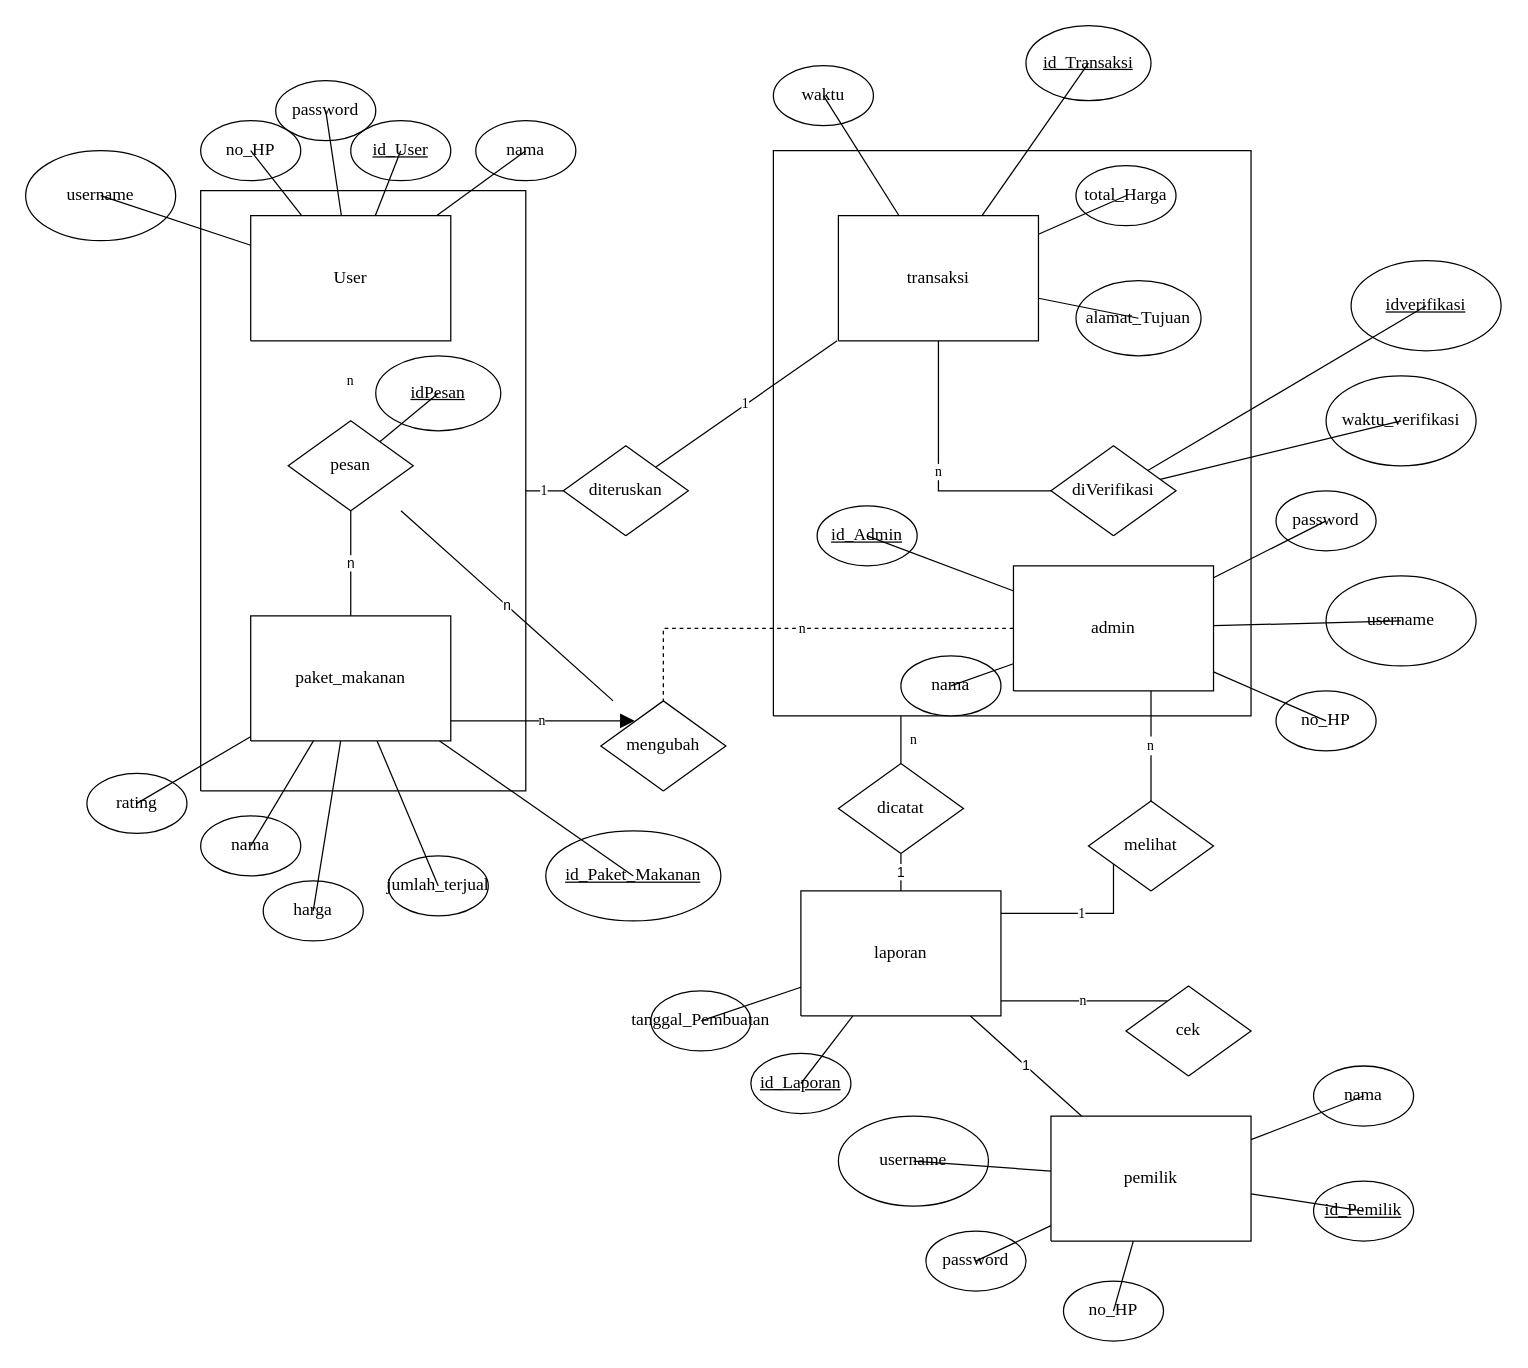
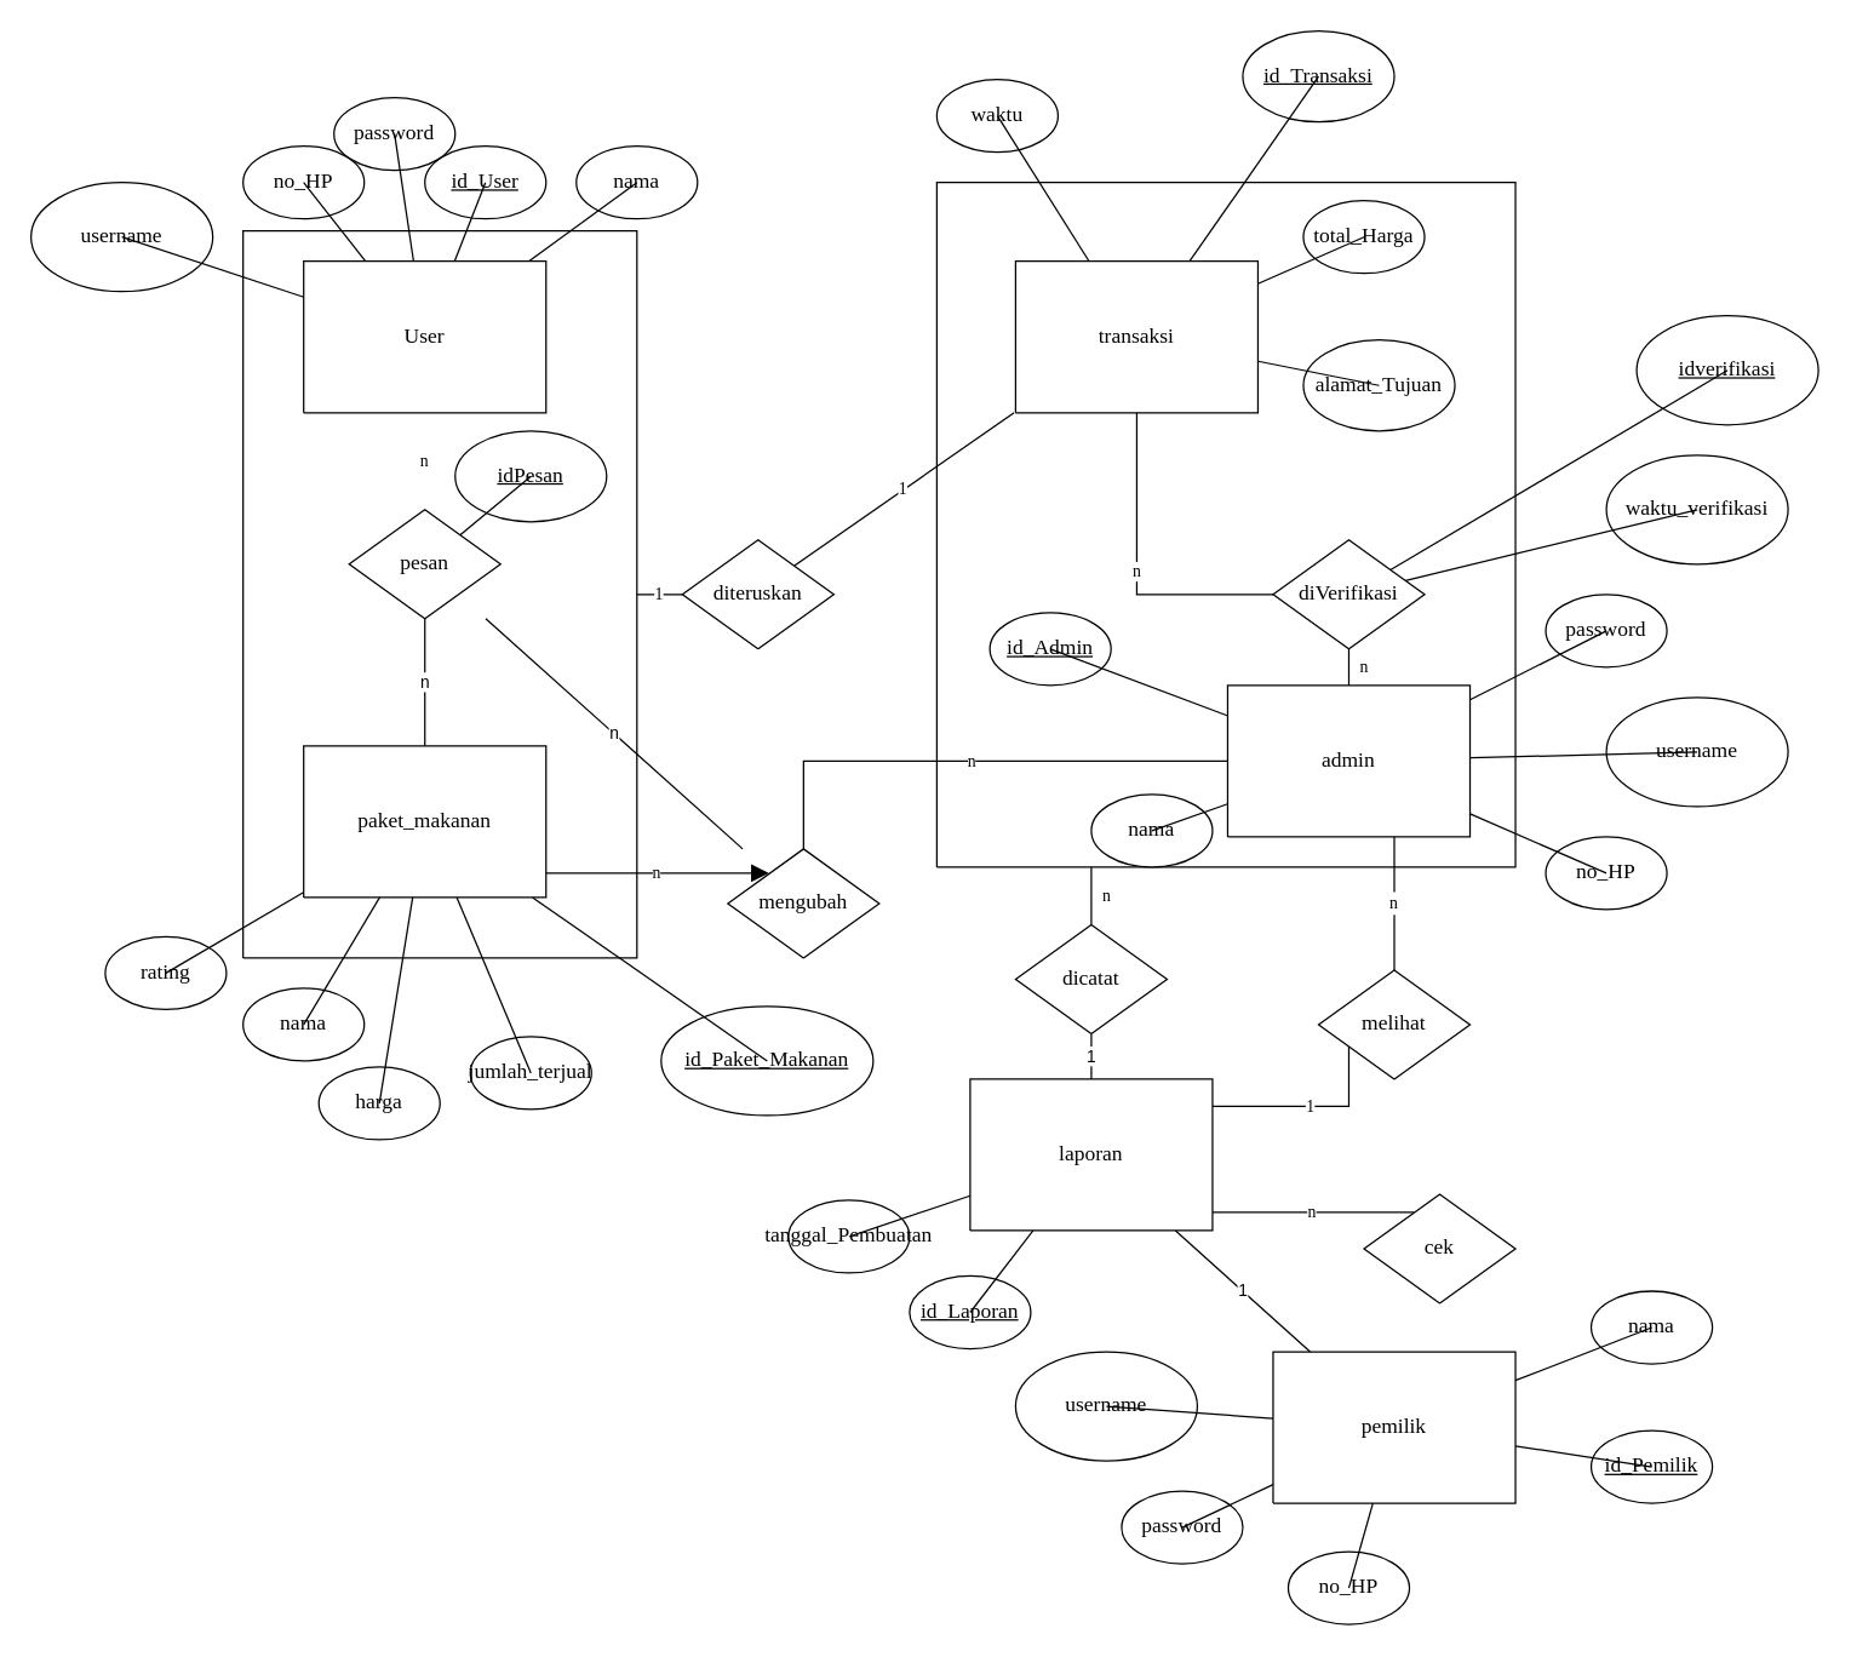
+ <mxCell id="123" value="&lt;font style=&quot;font-size:11px;font-family:Calibri;color:#000000;direction:ltr;letter-spacing:0px;line-height:120%;opacity:1&quot;&gt;n&lt;br/&gt;&lt;/font&gt;" style="vsdxID=60;edgeStyle=none;startArrow=none;endArrow=none;startSize=9;endSize=9;spacingTop=0;spacingBottom=0;spacingLeft=0;spacingRight=0;verticalAlign=middle;html=1;labelBackgroundColor=#ffffff;rounded=0;align=center;exitX=0.5;exitY=1;exitDx=0;exitDy=0;exitPerimeter=0;entryX=0.5;entryY=0;entryDx=0;entryDy=0;entryPerimeter=0;" parent="1" source="28" target="6" edge="1"><mxGeometry relative="1" as="geometry"><mxPoint x="10" as="offset" /><Array as="points" /></mxGeometry></mxCell>
- <mxCell id="121" value="&lt;font style=&quot;font-size: 11px ; font-family: &amp;#34;calibri&amp;#34; ; color: #000000 ; direction: ltr ; letter-spacing: 0px ; line-height: 120% ; opacity: 1&quot;&gt;n&lt;br&gt;&lt;/font&gt;" style="vsdxID=64;edgeStyle=none;startArrow=none;endArrow=none;startSize=9;endSize=9;spacingTop=0;spacingBottom=0;spacingLeft=0;spacingRight=0;verticalAlign=middle;html=1;labelBackgroundColor=#ffffff;rounded=0;align=center;exitX=0;exitY=0.5;exitDx=0;exitDy=0;exitPerimeter=0;entryX=0.5;entryY=0;entryDx=0;entryDy=0;entryPerimeter=0;dashed=1;" parent="1" source="6" target="29" edge="1"><mxGeometry relative="1" as="geometry"><mxPoint as="offset" /><Array as="points"><mxPoint x="530" y="502" /></Array></mxGeometry></mxCell>
+ <mxCell id="121" value="&lt;font style=&quot;font-size: 11px ; font-family: &amp;#34;calibri&amp;#34; ; color: #000000 ; direction: ltr ; letter-spacing: 0px ; line-height: 120% ; opacity: 1&quot;&gt;n&lt;br&gt;&lt;/font&gt;" style="vsdxID=64;edgeStyle=none;startArrow=none;endArrow=none;startSize=9;endSize=9;spacingTop=0;spacingBottom=0;spacingLeft=0;spacingRight=0;verticalAlign=middle;html=1;labelBackgroundColor=#ffffff;rounded=0;align=center;exitX=0;exitY=0.5;exitDx=0;exitDy=0;exitPerimeter=0;entryX=0.5;entryY=0;entryDx=0;entryDy=0;entryPerimeter=0;" parent="1" source="6" target="29" edge="1"><mxGeometry relative="1" as="geometry"><mxPoint as="offset" /><Array as="points"><mxPoint x="530" y="502" /></Array></mxGeometry></mxCell>
